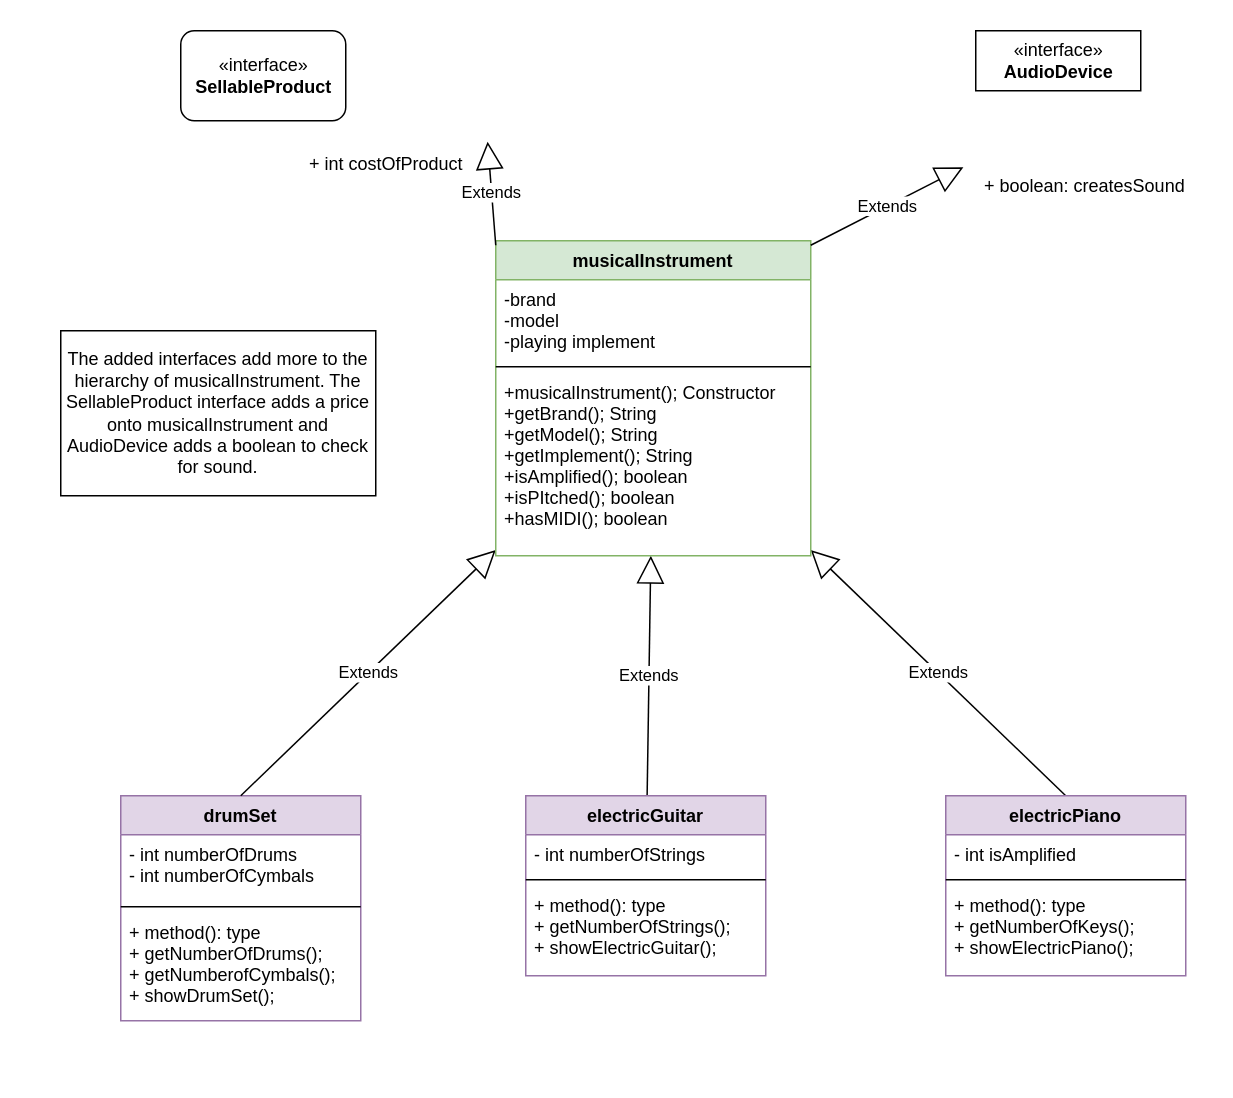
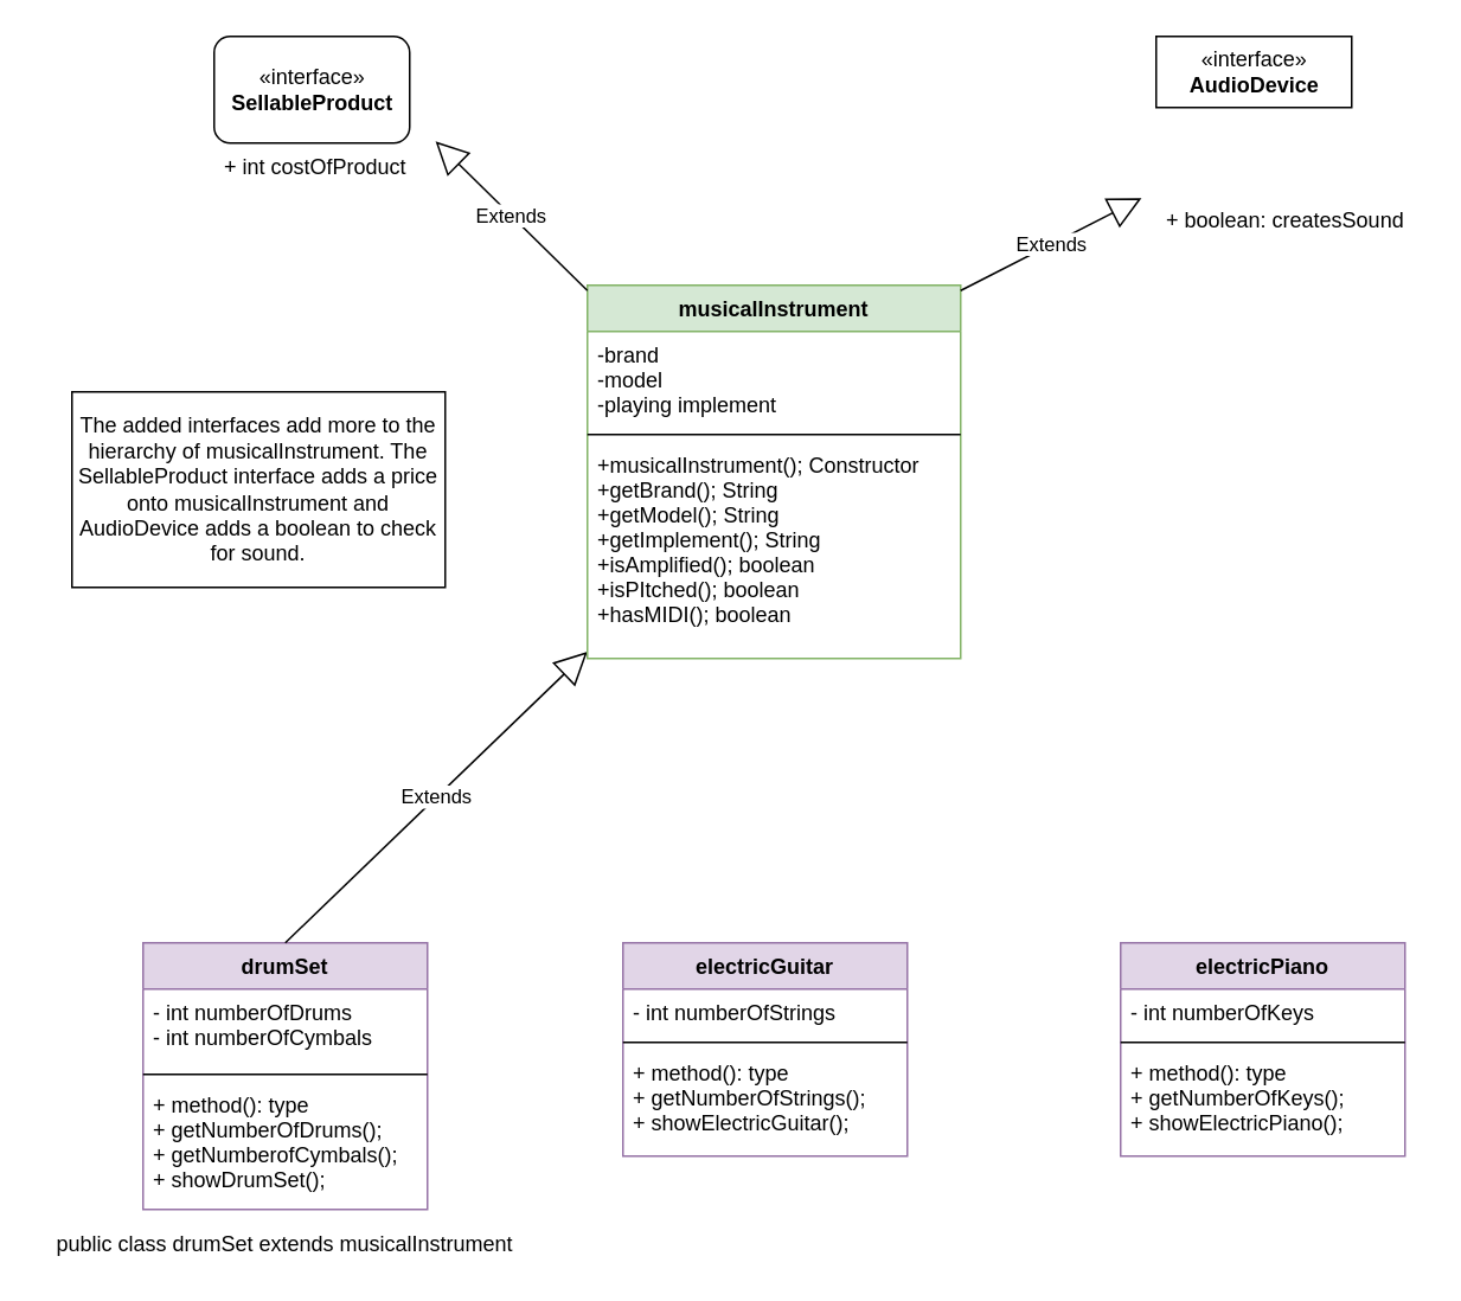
- <mxCell id="24" value="+ int costOfProduct" style="text;strokeColor=none;fillColor=none;align=left;verticalAlign=top;spacingLeft=4;spacingRight=4;overflow=hidden;rotatable=0;points=[[0,0.5],[1,0.5]];portConstraint=eastwest;" vertex="1" parent="1"><mxGeometry x="200" y="95" width="120" height="26" as="geometry" /></mxCell>
+ <mxCell id="24" value="+ int costOfProduct" style="text;strokeColor=none;fillColor=none;align=left;verticalAlign=top;spacingLeft=4;spacingRight=4;overflow=hidden;rotatable=0;points=[[0,0.5],[1,0.5]];portConstraint=eastwest;" vertex="1" parent="1"><mxGeometry x="120" y="80" width="120" height="26" as="geometry" /></mxCell>
- <mxCell id="7" value="Extends" style="endArrow=block;endSize=16;endFill=0;html=1;exitX=0.5;exitY=0;exitDx=0;exitDy=0;" parent="1" source="9" target="18" edge="1"><mxGeometry width="160" relative="1" as="geometry"><mxPoint x="376.08" y="533.98" as="sourcePoint" /><mxPoint x="380" y="405.923" as="targetPoint" /></mxGeometry></mxCell>
- <mxCell id="2" value="Extends" style="endArrow=block;endSize=16;endFill=0;html=1;" parent="1" source="13" target="18" edge="1"><mxGeometry width="160" relative="1" as="geometry"><mxPoint x="437" y="540" as="sourcePoint" /><mxPoint x="370" y="395.923" as="targetPoint" /></mxGeometry></mxCell>
- <mxCell id="10" value="- int isAmplified" style="text;strokeColor=none;fillColor=none;align=left;verticalAlign=top;spacingLeft=4;spacingRight=4;overflow=hidden;rotatable=0;points=[[0,0.5],[1,0.5]];portConstraint=eastwest;" parent="9" vertex="1"><mxGeometry y="26" width="160" height="26" as="geometry" /></mxCell>
+ <mxCell id="10" value="- int numberOfKeys" style="text;strokeColor=none;fillColor=none;align=left;verticalAlign=top;spacingLeft=4;spacingRight=4;overflow=hidden;rotatable=0;points=[[0,0.5],[1,0.5]];portConstraint=eastwest;" parent="9" vertex="1"><mxGeometry y="26" width="160" height="26" as="geometry" /></mxCell>
+ <mxCell id="8" value="public class drumSet extends musicalInstrument" style="text;html=1;strokeColor=none;fillColor=none;align=center;verticalAlign=middle;whiteSpace=wrap;rounded=0;" parent="1" vertex="1"><mxGeometry x="20" y="690" width="280" height="20" as="geometry" /></mxCell>
